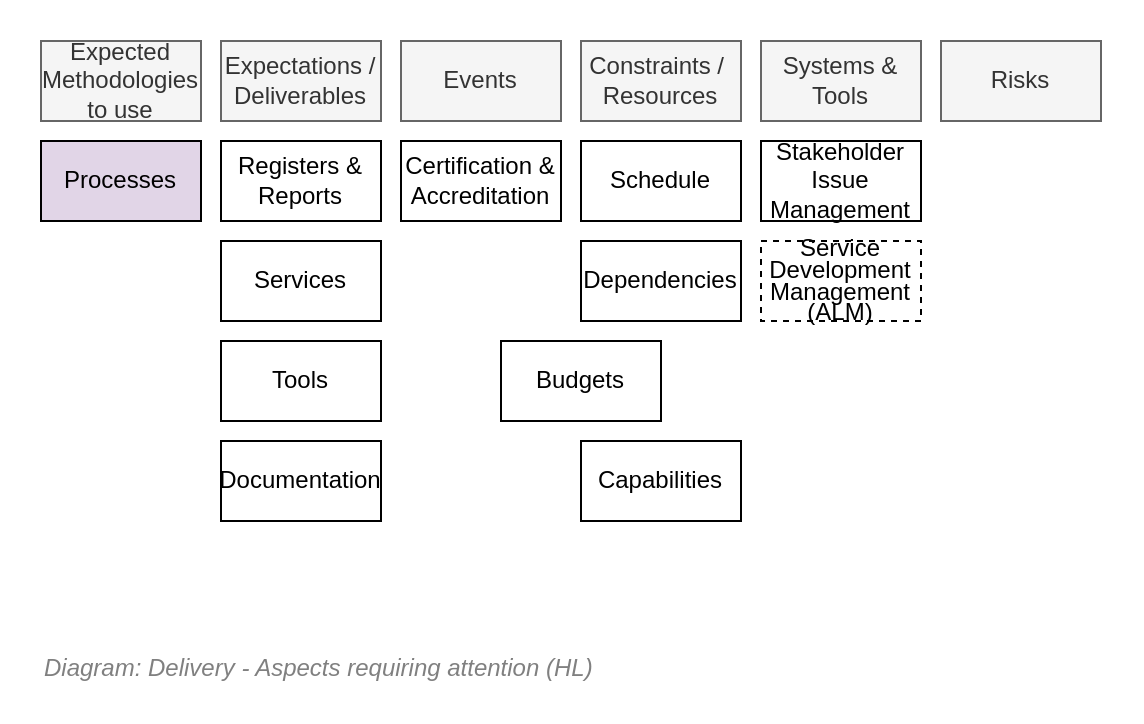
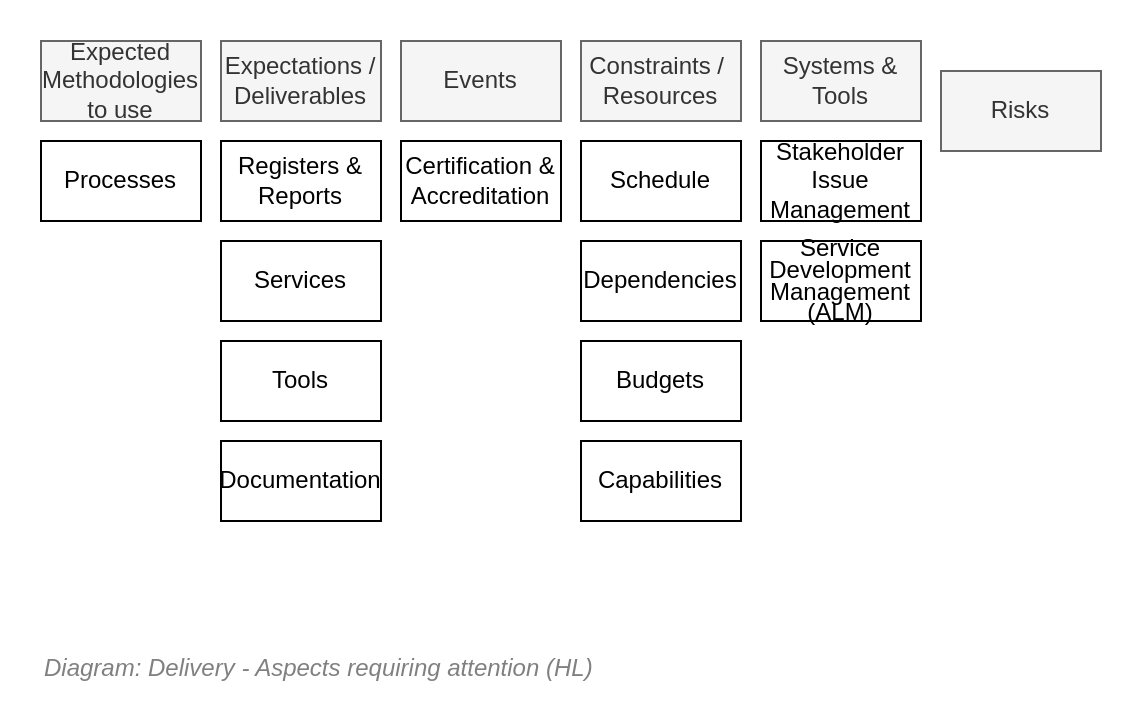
- <mxCell id="7" value="Risks" style="rounded=0;whiteSpace=wrap;html=1;fillColor=#f5f5f5;strokeColor=#666666;fontColor=#333333;" vertex="1" parent="1"><mxGeometry x="470" y="20" width="80" height="40" as="geometry" /></mxCell>
+ <mxCell id="7" value="Risks" style="rounded=0;whiteSpace=wrap;html=1;fillColor=#f5f5f5;strokeColor=#666666;fontColor=#333333;" vertex="1" parent="1"><mxGeometry x="470" y="35" width="80" height="40" as="geometry" /></mxCell>
- <mxCell id="4" value="Processes" style="rounded=0;whiteSpace=wrap;html=1;fillColor=#e1d5e7;" vertex="1" parent="1"><mxGeometry x="20" y="70" width="80" height="40" as="geometry" /></mxCell>
+ <mxCell id="4" value="Processes" style="rounded=0;whiteSpace=wrap;html=1;" vertex="1" parent="1"><mxGeometry x="20" y="70" width="80" height="40" as="geometry" /></mxCell>
- <mxCell id="15" value="&lt;p style=&quot;line-height: 90%&quot;&gt;Service Development Management (ALM)&lt;/p&gt;" style="rounded=0;whiteSpace=wrap;html=1;dashed=1;" vertex="1" parent="1"><mxGeometry x="380" y="120" width="80" height="40" as="geometry" /></mxCell>
+ <mxCell id="15" value="&lt;p style=&quot;line-height: 90%&quot;&gt;Service Development Management (ALM)&lt;/p&gt;" style="rounded=0;whiteSpace=wrap;html=1;" vertex="1" parent="1"><mxGeometry x="380" y="120" width="80" height="40" as="geometry" /></mxCell>
- <mxCell id="12" value="Budgets" style="rounded=0;whiteSpace=wrap;html=1;" vertex="1" parent="1"><mxGeometry x="250" y="170" width="80" height="40" as="geometry" /></mxCell>
+ <mxCell id="12" value="Budgets" style="rounded=0;whiteSpace=wrap;html=1;" vertex="1" parent="1"><mxGeometry x="290" y="170" width="80" height="40" as="geometry" /></mxCell>
